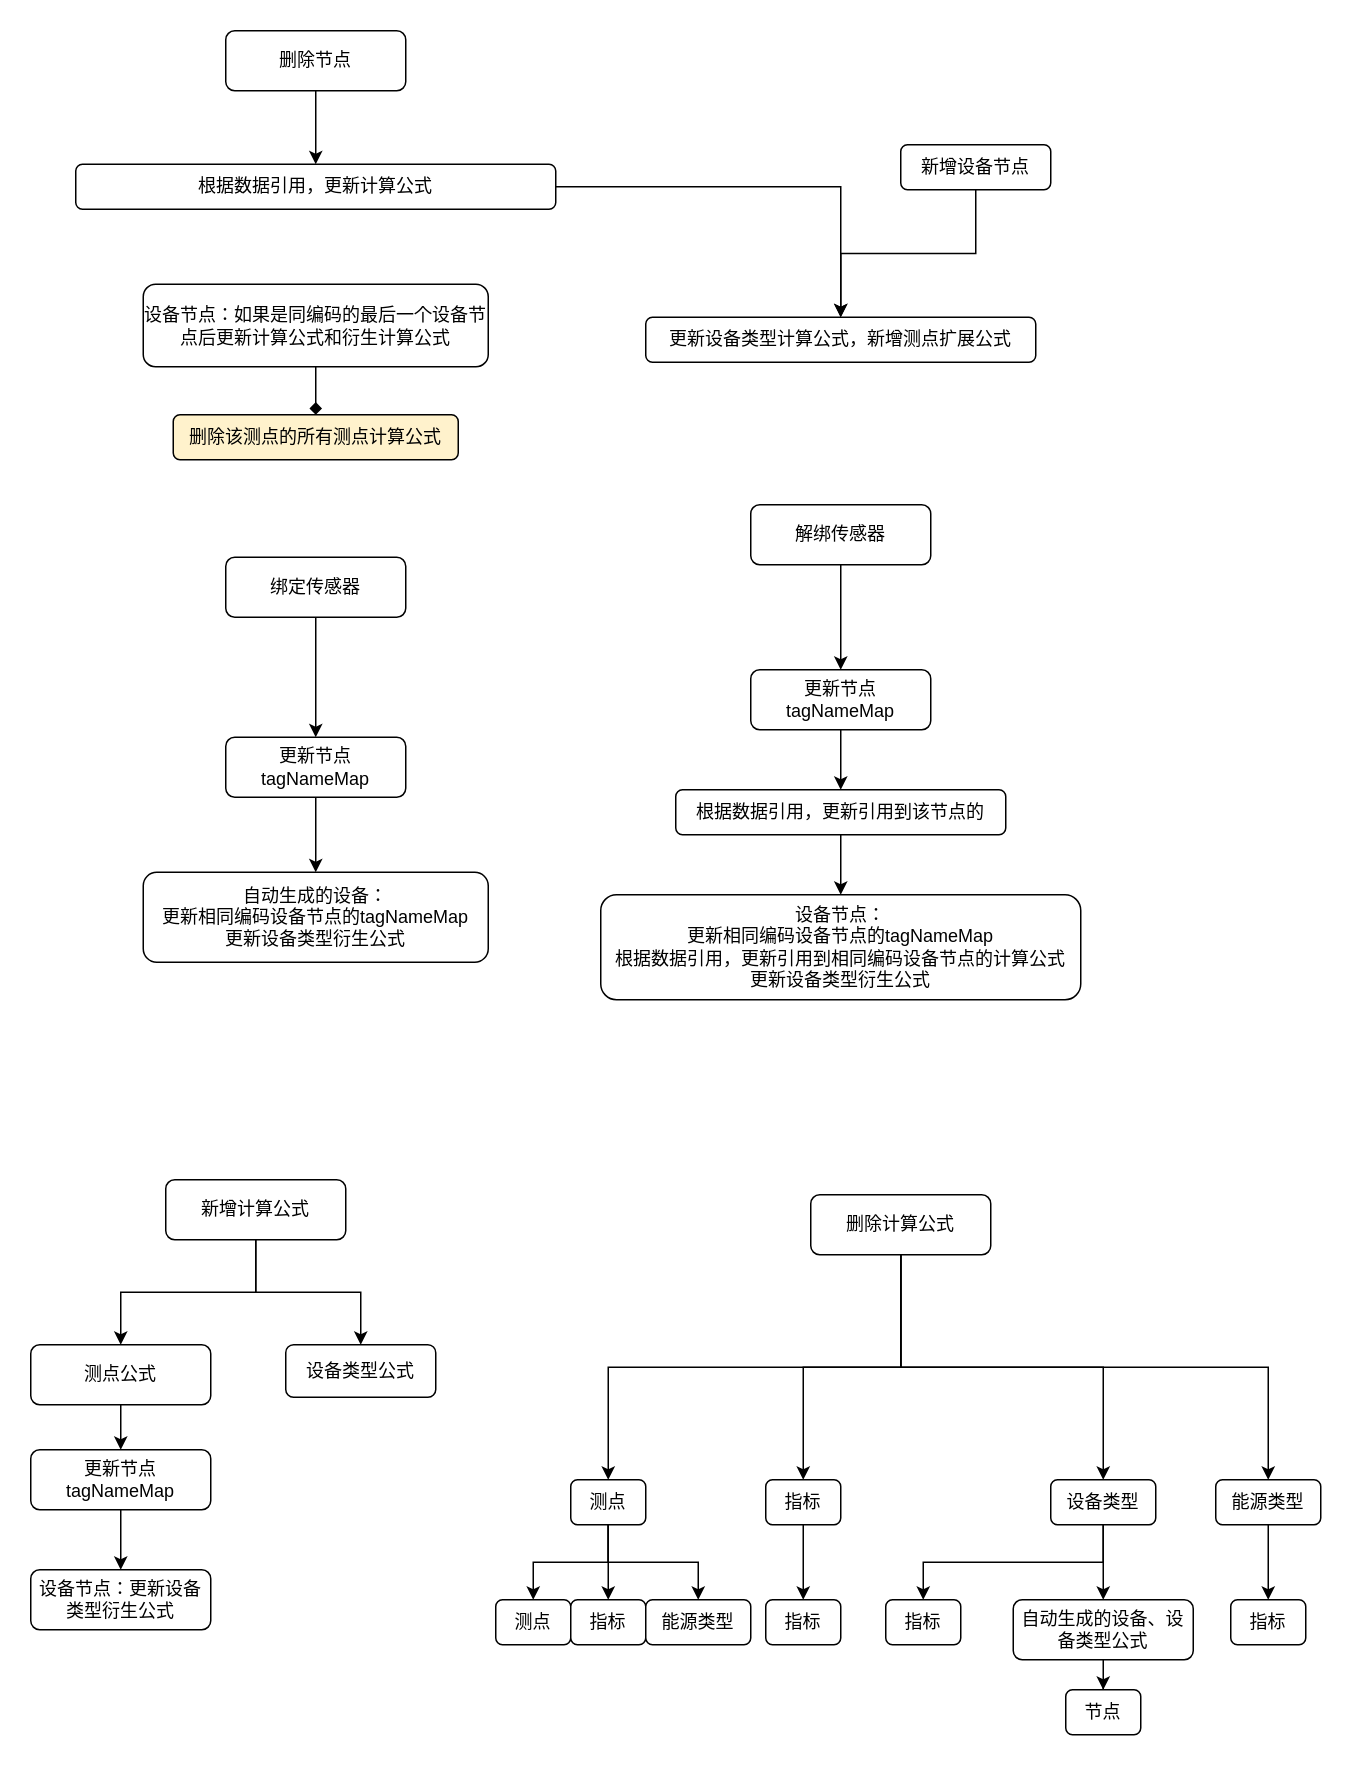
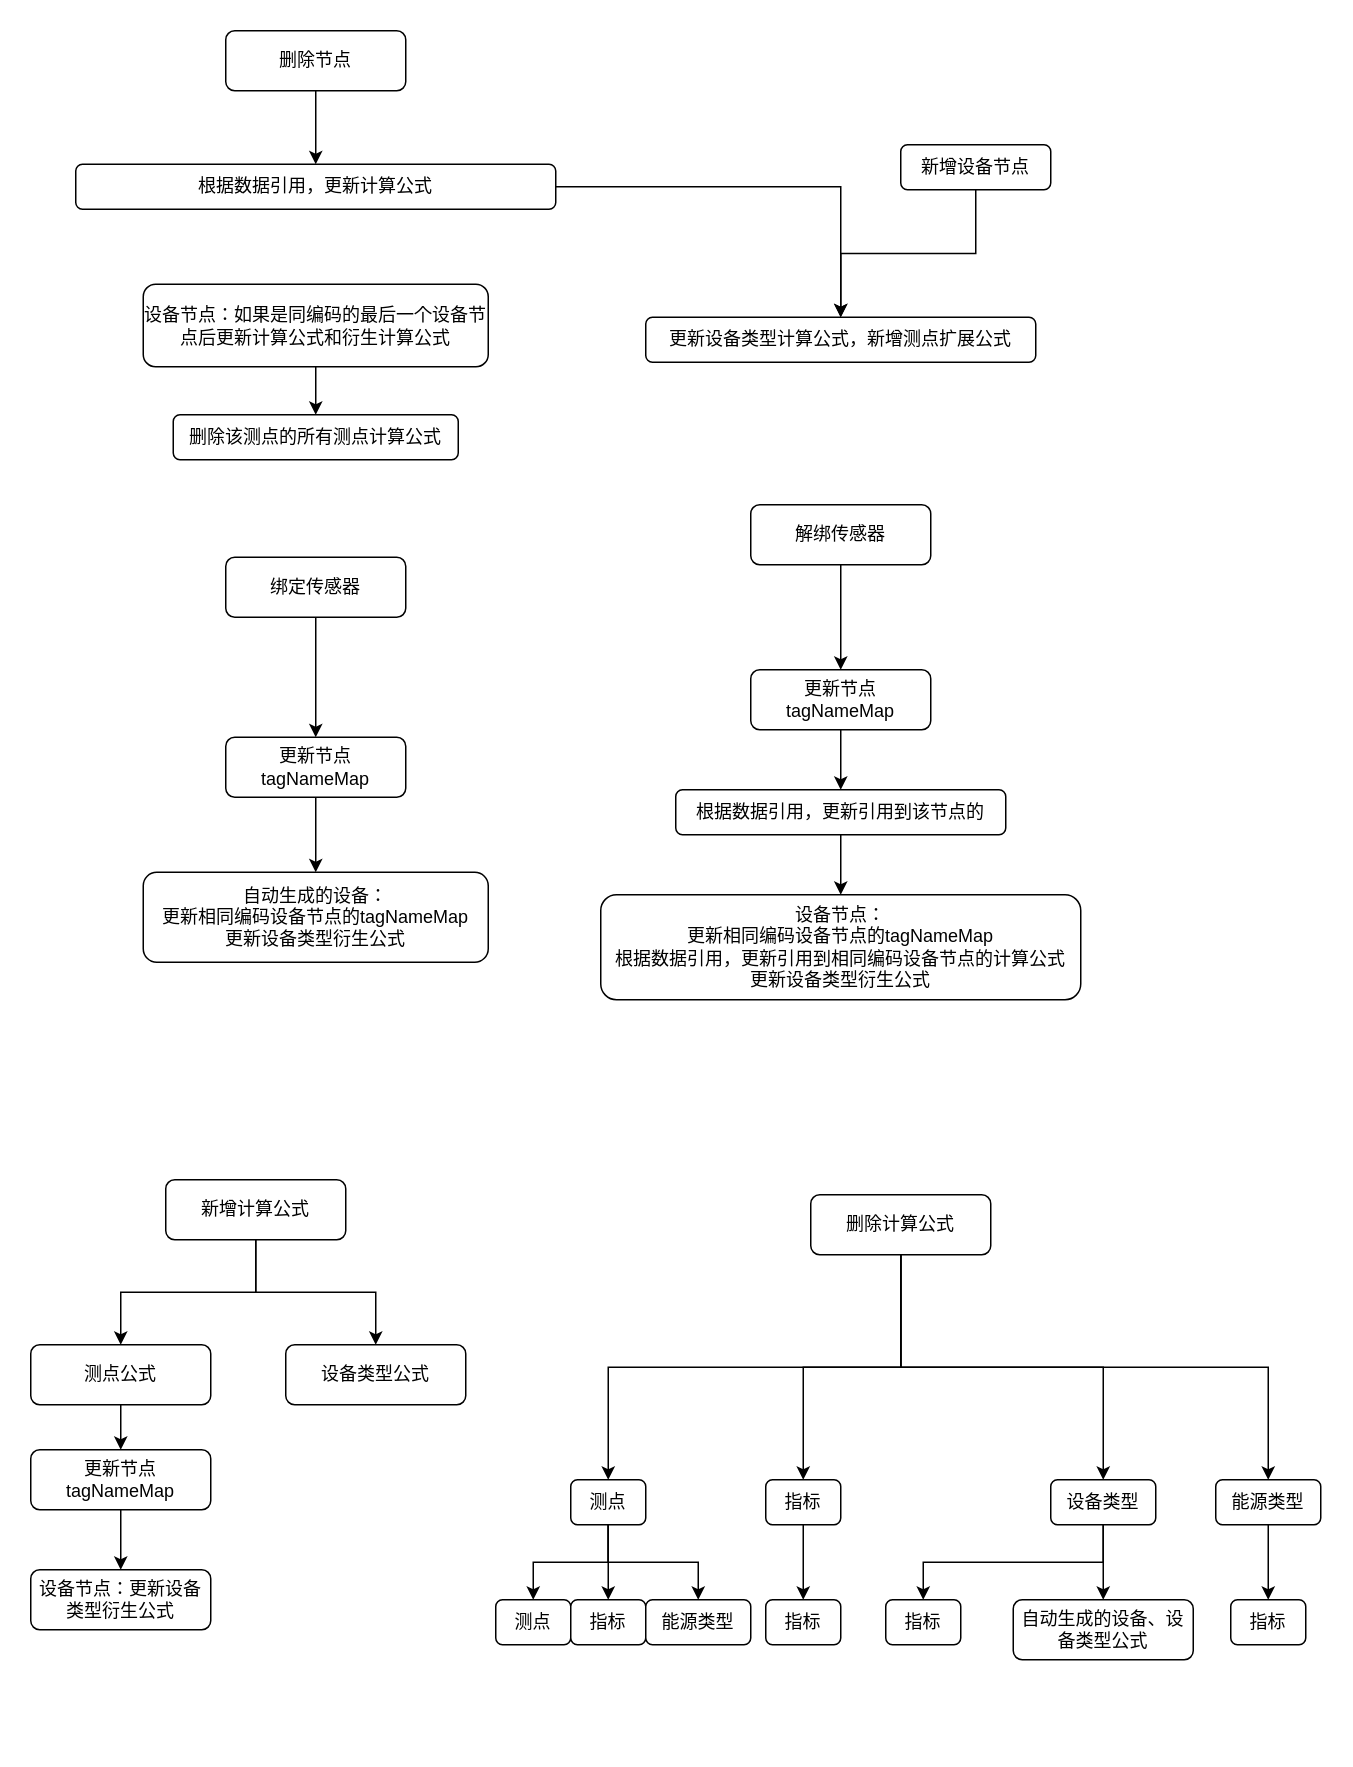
- <mxCell id="26" value="" style="edgeStyle=orthogonalEdgeStyle;rounded=0;orthogonalLoop=1;jettySize=auto;html=1;endArrow=diamond;" edge="1" parent="1" source="27" target="57"><mxGeometry relative="1" as="geometry" /></mxCell>
+ <mxCell id="26" value="" style="edgeStyle=orthogonalEdgeStyle;rounded=0;orthogonalLoop=1;jettySize=auto;html=1;" edge="1" parent="1" source="27" target="57"><mxGeometry relative="1" as="geometry" /></mxCell>
- <mxCell id="57" value="删除该测点的所有测点计算公式" style="rounded=1;whiteSpace=wrap;html=1;fontSize=12;glass=0;strokeWidth=1;shadow=0;fillColor=#fff2cc;" vertex="1" parent="1"><mxGeometry x="115" y="276" width="190" height="30" as="geometry" /></mxCell>
+ <mxCell id="57" value="删除该测点的所有测点计算公式" style="rounded=1;whiteSpace=wrap;html=1;fontSize=12;glass=0;strokeWidth=1;shadow=0;" vertex="1" parent="1"><mxGeometry x="115" y="276" width="190" height="30" as="geometry" /></mxCell>
- <mxCell id="13" value="设备类型公式" style="rounded=1;whiteSpace=wrap;html=1;fontSize=12;glass=0;strokeWidth=1;shadow=0;" parent="1" vertex="1"><mxGeometry x="190" y="896" width="100" height="35" as="geometry" /></mxCell>
+ <mxCell id="13" value="设备类型公式" style="rounded=1;whiteSpace=wrap;html=1;fontSize=12;glass=0;strokeWidth=1;shadow=0;" parent="1" vertex="1"><mxGeometry x="190" y="896" width="120" height="40" as="geometry" /></mxCell>
- <mxCell id="44" value="" style="edgeStyle=orthogonalEdgeStyle;rounded=0;orthogonalLoop=1;jettySize=auto;html=1;" parent="1" source="45" target="46" edge="1"><mxGeometry relative="1" as="geometry" /></mxCell>
- <mxCell id="46" value="节点" style="rounded=1;whiteSpace=wrap;html=1;fontSize=12;glass=0;strokeWidth=1;shadow=0;" parent="1" vertex="1"><mxGeometry x="710" y="1126" width="50" height="30" as="geometry" /></mxCell>
